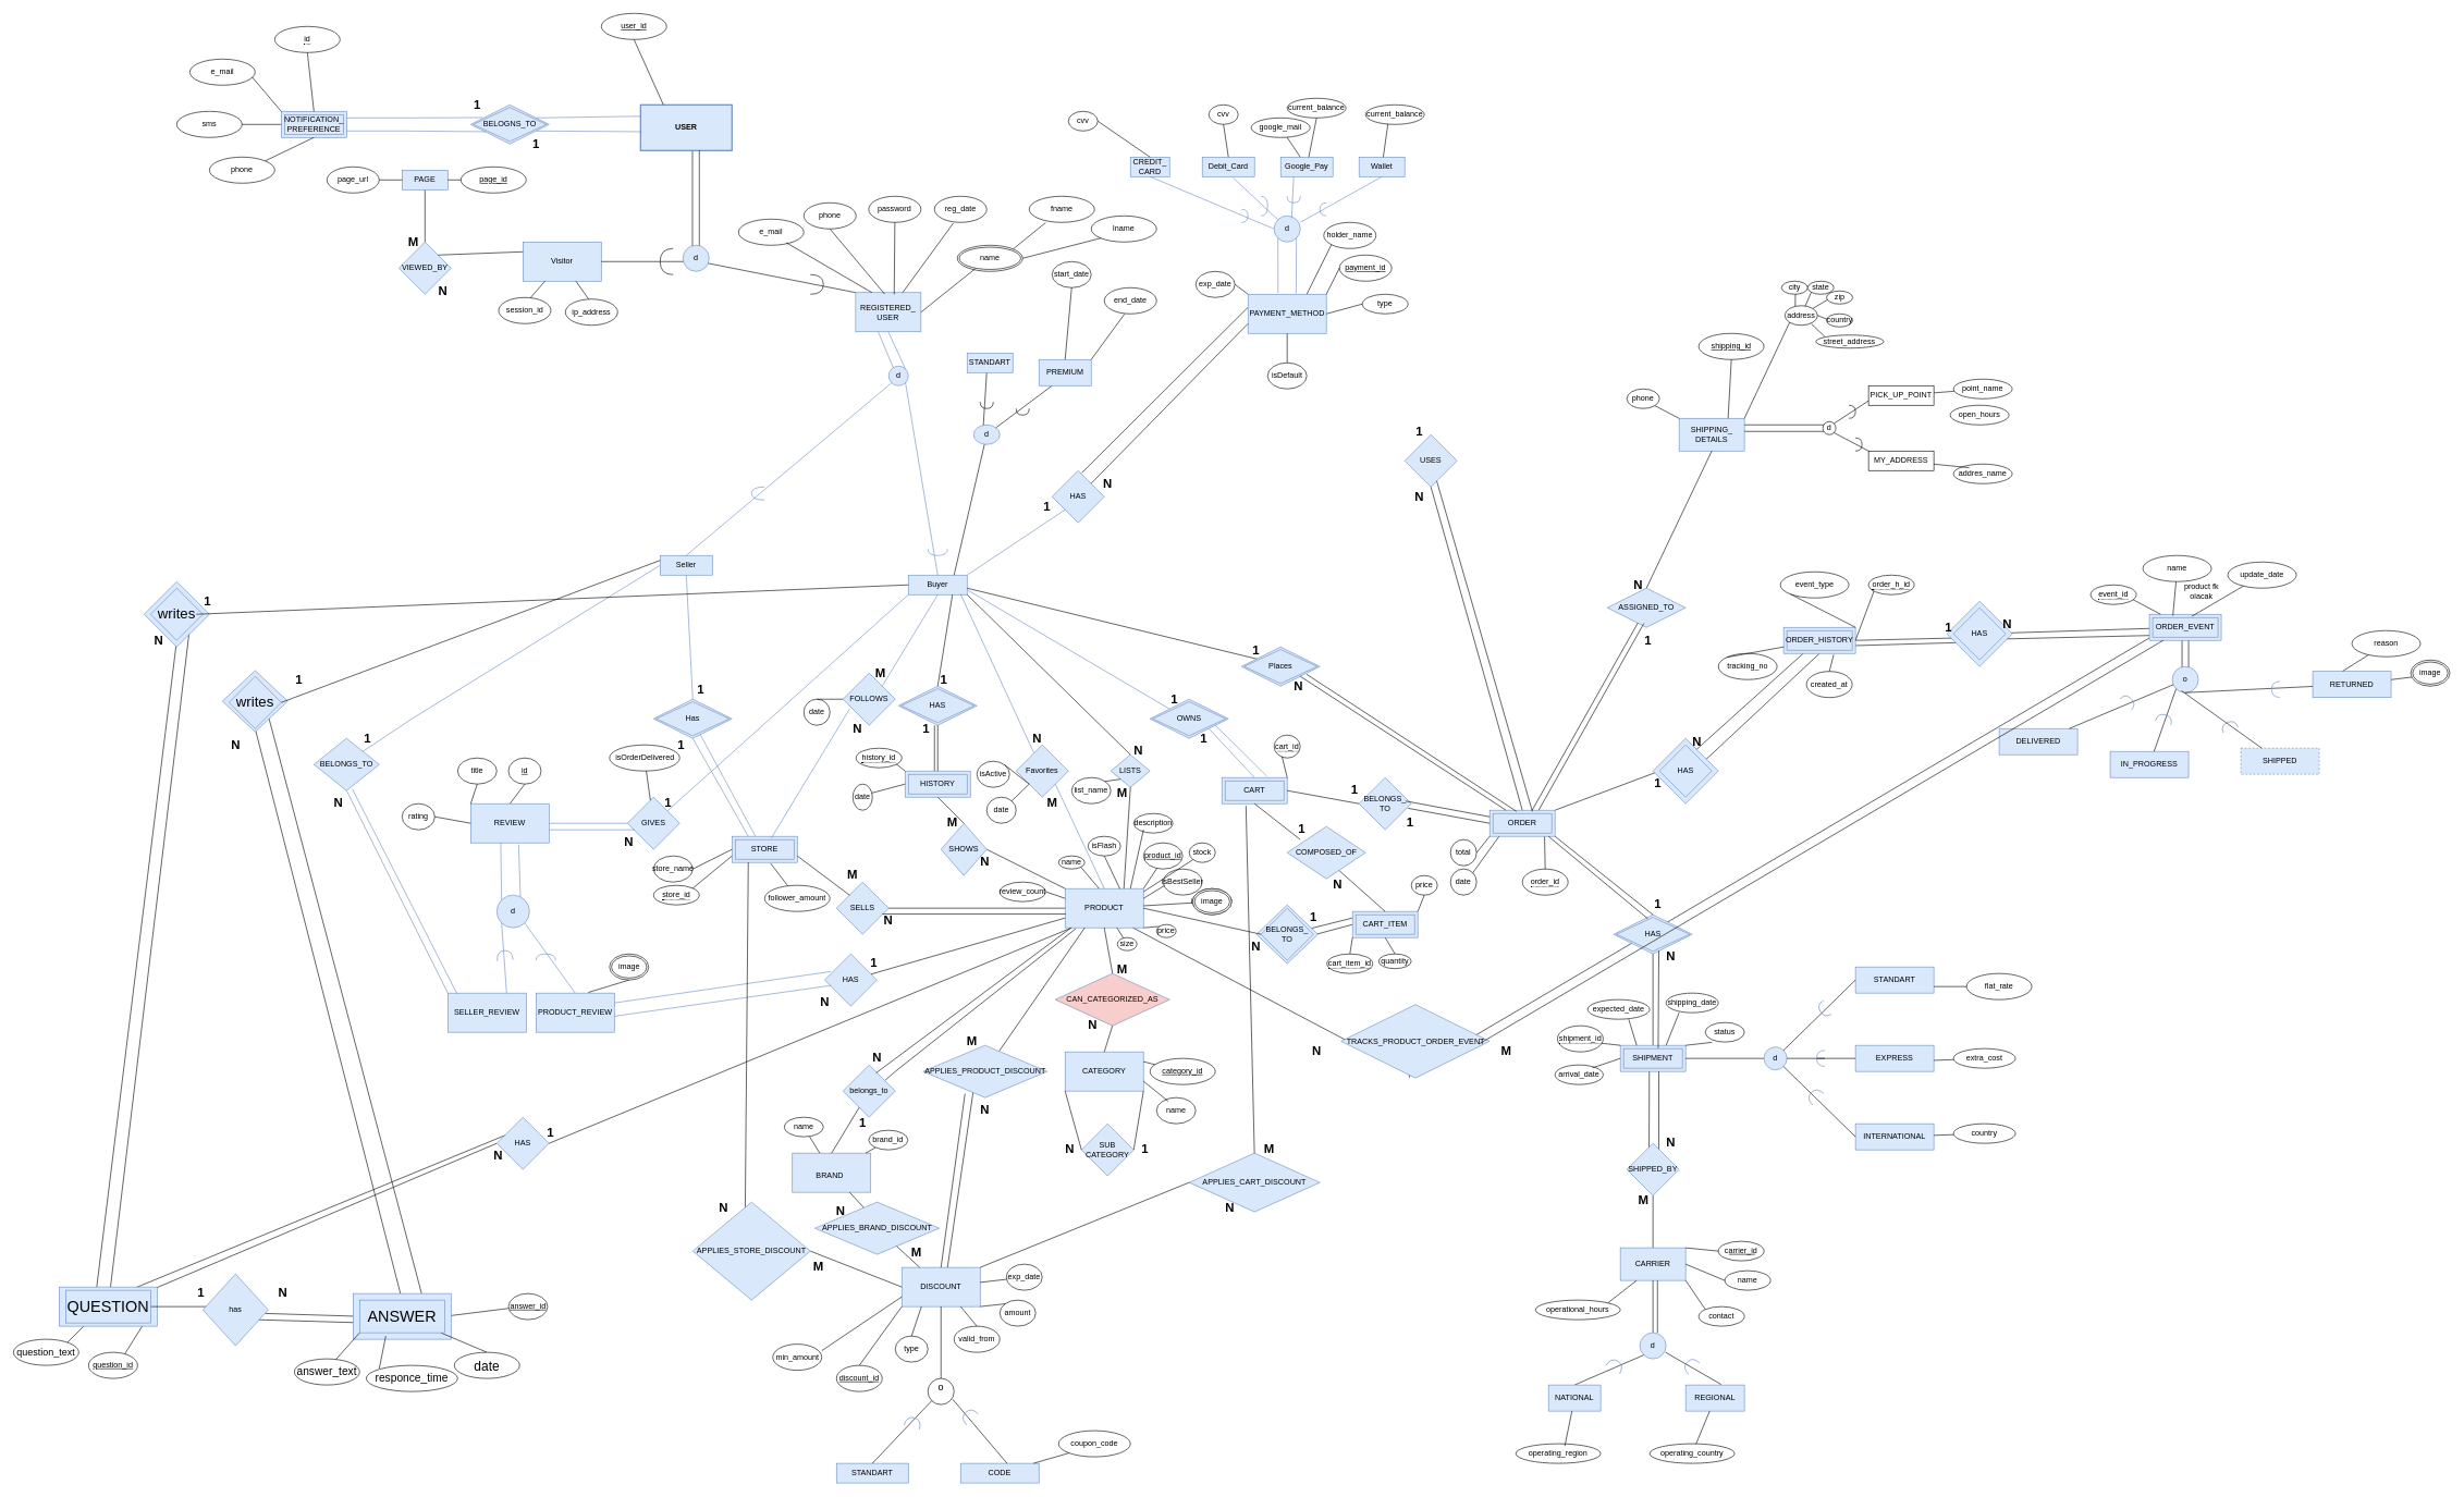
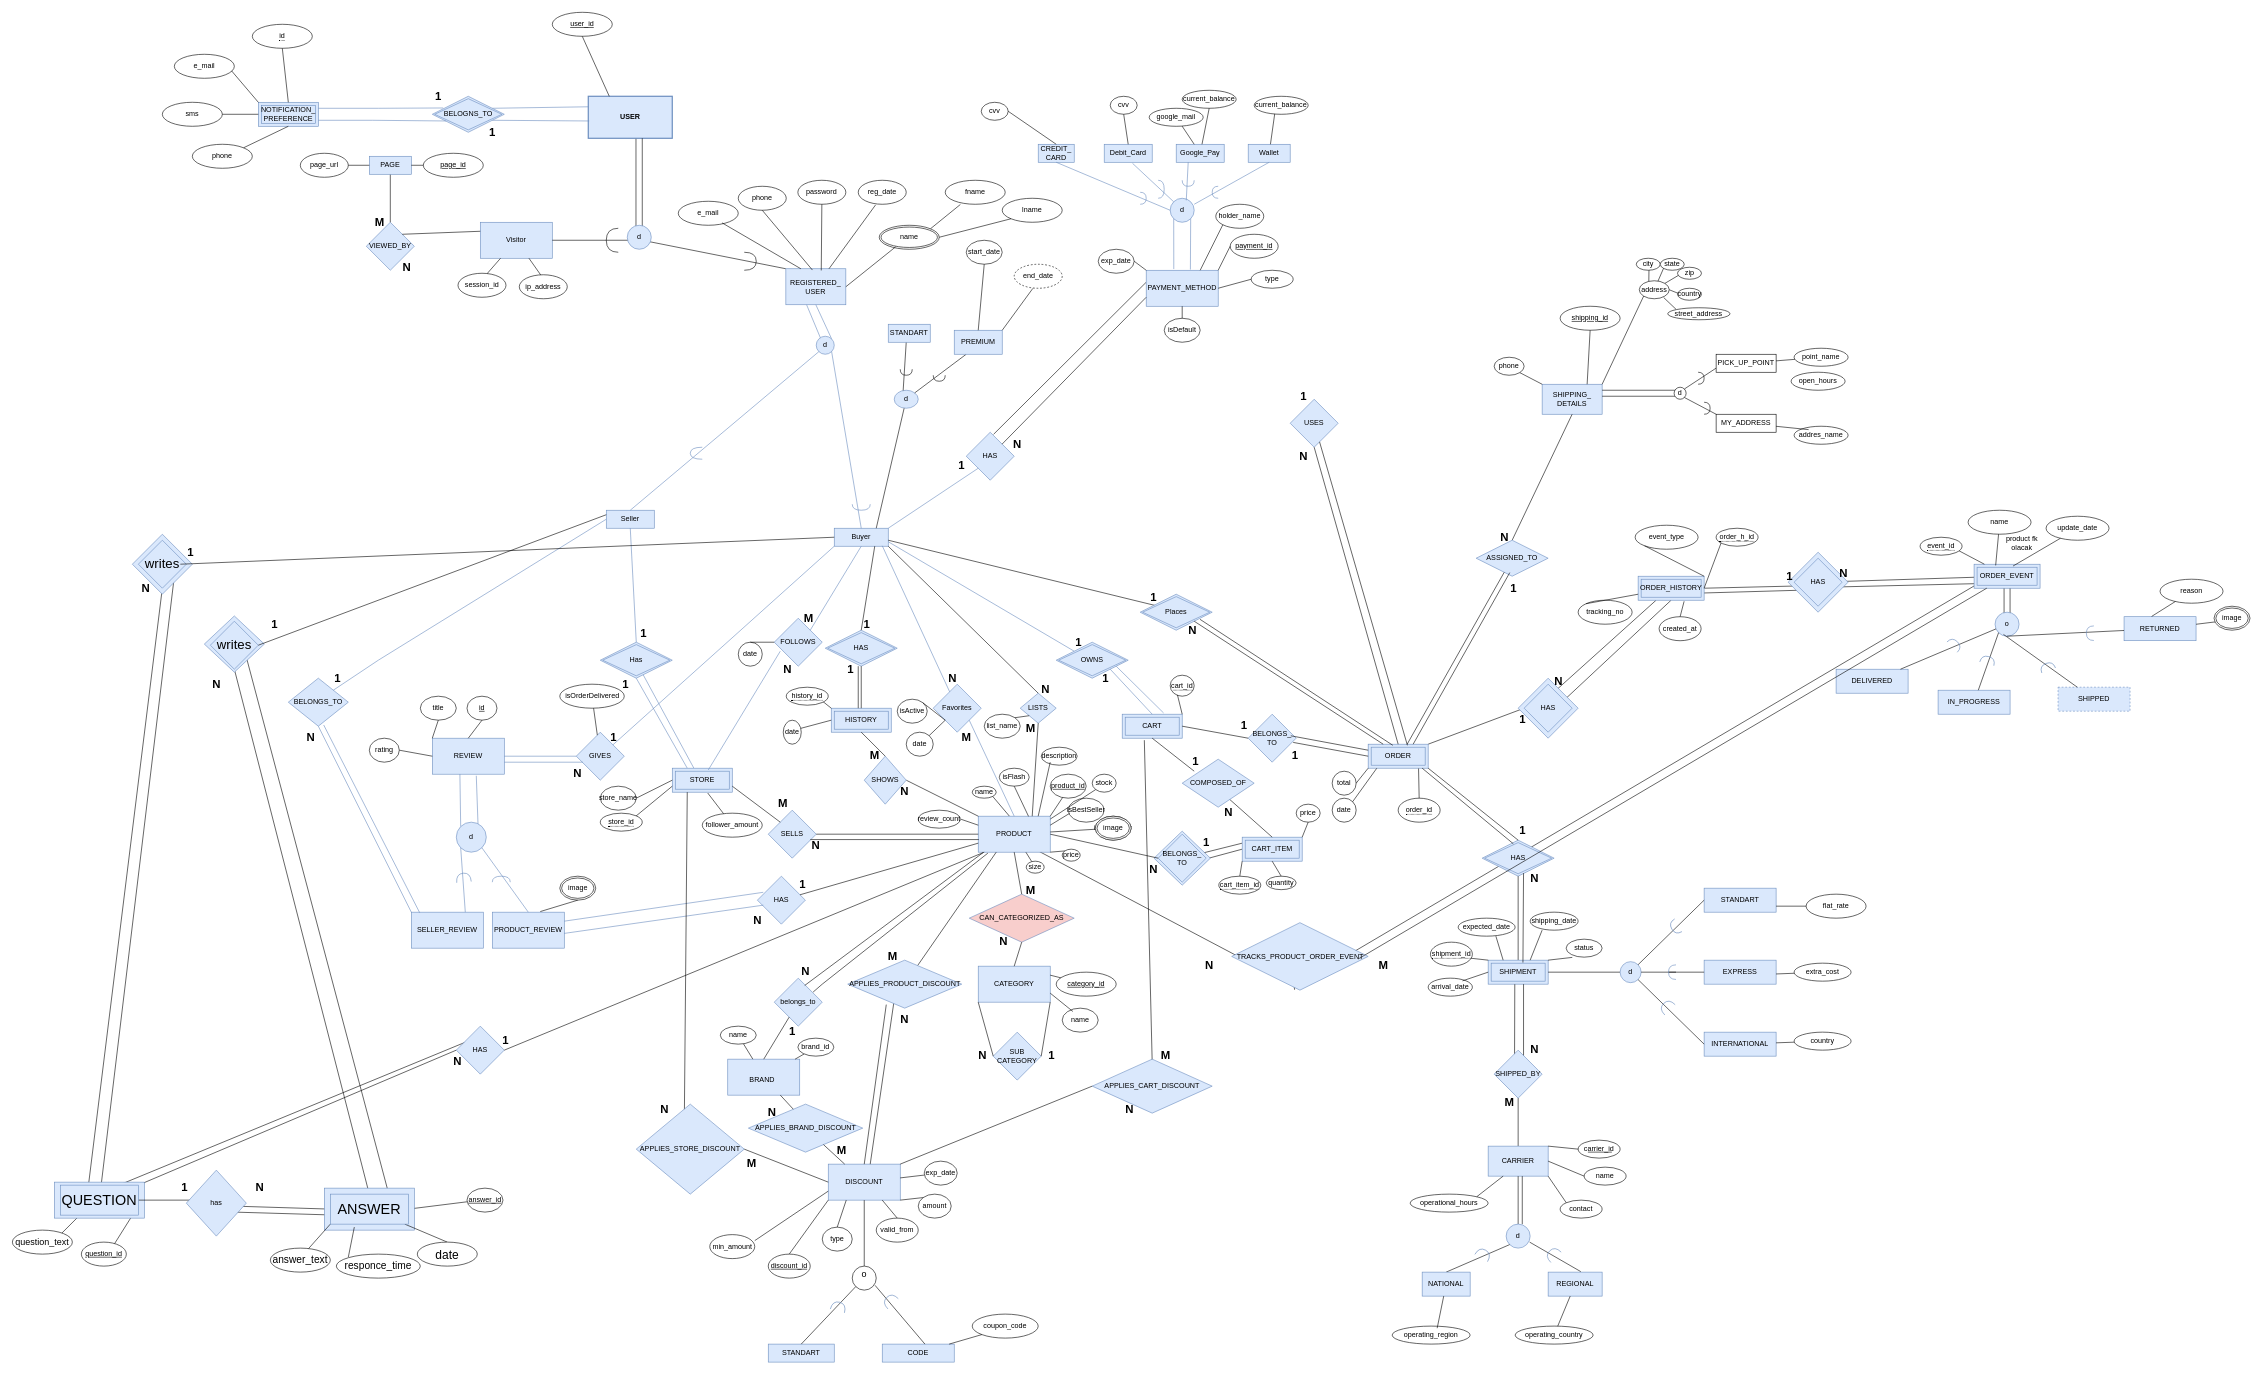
- <mxCell id="226" value="end_date" style="ellipse;whiteSpace=wrap;html=1;align=center;" vertex="1" parent="1"><mxGeometry x="1690" y="440" width="80" height="40" as="geometry" /></mxCell>
+ <mxCell id="226" value="end_date" style="ellipse;whiteSpace=wrap;html=1;align=center;dashed=1;" vertex="1" parent="1"><mxGeometry x="1690" y="440" width="80" height="40" as="geometry" /></mxCell>
- <mxCell id="298" value="isDefault" style="ellipse;whiteSpace=wrap;html=1;align=center;" vertex="1" parent="1"><mxGeometry x="1940" y="555" width="60" height="40" as="geometry" /></mxCell>
+ <mxCell id="298" value="isDefault" style="ellipse;whiteSpace=wrap;html=1;align=center;" vertex="1" parent="1"><mxGeometry x="1940" y="530" width="60" height="40" as="geometry" /></mxCell>
